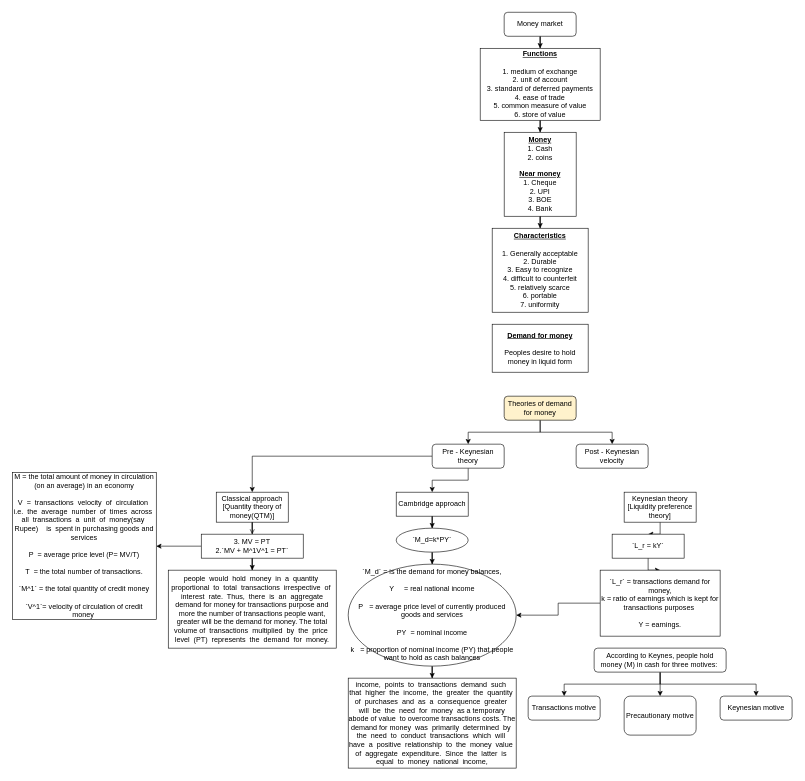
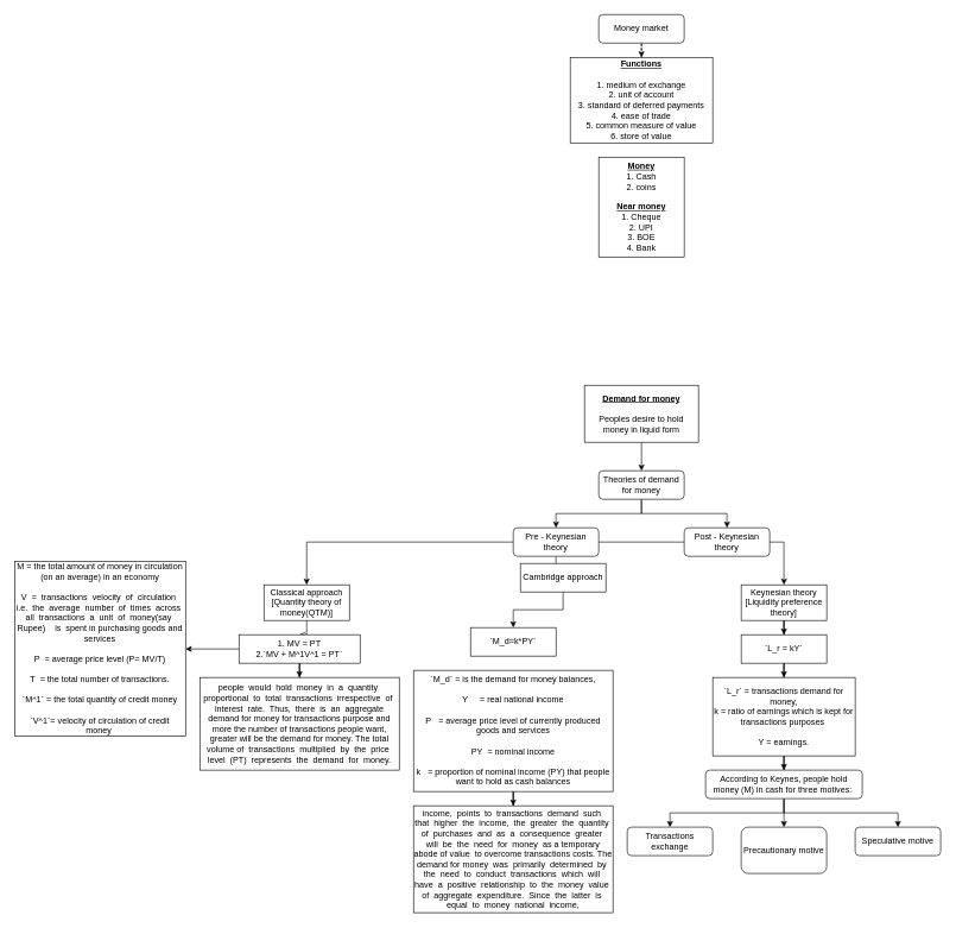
- <mxCell id="2" style="edgeStyle=orthogonalEdgeStyle;rounded=0;orthogonalLoop=1;jettySize=auto;html=1;" edge="1" parent="1" source="3" target="5"><mxGeometry relative="1" as="geometry" /></mxCell>
+ <mxCell id="2" style="edgeStyle=orthogonalEdgeStyle;rounded=0;orthogonalLoop=1;jettySize=auto;html=1;dashed=1;" edge="1" parent="1" source="3" target="5"><mxGeometry relative="1" as="geometry" /></mxCell>
- <mxCell id="4" style="edgeStyle=orthogonalEdgeStyle;rounded=0;orthogonalLoop=1;jettySize=auto;html=1;" edge="1" parent="1" source="5" target="7"><mxGeometry relative="1" as="geometry" /></mxCell>
- <mxCell id="6" style="edgeStyle=orthogonalEdgeStyle;rounded=0;orthogonalLoop=1;jettySize=auto;html=1;" edge="1" parent="1" source="7" target="8"><mxGeometry relative="1" as="geometry" /></mxCell>
- <mxCell id="8" value="&lt;div&gt;&lt;u&gt;&lt;b&gt;Characteristics&lt;/b&gt;&lt;/u&gt;&lt;/div&gt;&lt;div&gt;&lt;br&gt;&lt;/div&gt;&lt;div&gt;1. Generally acceptable&lt;/div&gt;&lt;div&gt;2. Durable&lt;/div&gt;&lt;div&gt;3. Easy to recognize&lt;/div&gt;&lt;div&gt;4. difficult to counterfeit&lt;/div&gt;&lt;div&gt;5. relatively scarce&lt;/div&gt;&lt;div&gt;6. portable&lt;/div&gt;&lt;div&gt;7. uniformity&lt;br&gt;&lt;/div&gt;" style="rounded=0;whiteSpace=wrap;html=1;" vertex="1" parent="1"><mxGeometry x="820" y="380" width="160" height="140" as="geometry" /></mxCell>
+ <mxCell id="9" style="edgeStyle=orthogonalEdgeStyle;rounded=0;orthogonalLoop=1;jettySize=auto;html=1;" edge="1" parent="1" source="10" target="13"><mxGeometry relative="1" as="geometry" /></mxCell>
- <mxCell id="13" value="Theories of demand for money" style="rounded=1;whiteSpace=wrap;html=1;fillColor=#fff2cc;" vertex="1" parent="1"><mxGeometry x="840" y="660" width="120" height="40" as="geometry" /></mxCell>
+ <mxCell id="13" value="Theories of demand for money" style="rounded=1;whiteSpace=wrap;html=1;" vertex="1" parent="1"><mxGeometry x="840" y="660" width="120" height="40" as="geometry" /></mxCell>
+ <mxCell id="16" style="edgeStyle=orthogonalEdgeStyle;rounded=0;orthogonalLoop=1;jettySize=auto;html=1;" edge="1" parent="1" source="17" target="20"><mxGeometry relative="1" as="geometry" /></mxCell>
- <mxCell id="18" value="Post - Keynesian velocity" style="rounded=1;whiteSpace=wrap;html=1;" vertex="1" parent="1"><mxGeometry x="960" y="740" width="120" height="40" as="geometry" /></mxCell>
+ <mxCell id="18" value="Post - Keynesian theory" style="rounded=1;whiteSpace=wrap;html=1;" vertex="1" parent="1"><mxGeometry x="960" y="740" width="120" height="40" as="geometry" /></mxCell>
- <mxCell id="24" value="Cambridge approach" style="rounded=0;whiteSpace=wrap;html=1;" vertex="1" parent="1"><mxGeometry x="660" y="820" width="120" height="40" as="geometry" /></mxCell>
+ <mxCell id="24" value="Cambridge approach" style="rounded=0;whiteSpace=wrap;html=1;" vertex="1" parent="1"><mxGeometry x="730" y="790" width="120" height="40" as="geometry" /></mxCell>
- <mxCell id="22" value="&lt;div&gt;Classical approach&lt;/div&gt;[Quantity theory of money(QTM)]" style="rounded=0;whiteSpace=wrap;html=1;" vertex="1" parent="1"><mxGeometry x="360" y="820" width="120" height="50" as="geometry" /></mxCell>
+ <mxCell id="22" value="&lt;div&gt;Classical approach&lt;/div&gt;[Quantity theory of money(QTM)]" style="rounded=0;whiteSpace=wrap;html=1;" vertex="1" parent="1"><mxGeometry x="370" y="820" width="120" height="50" as="geometry" /></mxCell>
- <mxCell id="31" value="&lt;div&gt;`M_d=k*PY`&lt;/div&gt;" style="ellipse;whiteSpace=wrap;html=1;" vertex="1" parent="1"><mxGeometry x="660" y="880" width="120" height="40" as="geometry" /></mxCell>
+ <mxCell id="31" value="&lt;div&gt;`M_d=k*PY`&lt;/div&gt;" style="rounded=0;whiteSpace=wrap;html=1;" vertex="1" parent="1"><mxGeometry x="660" y="880" width="120" height="40" as="geometry" /></mxCell>
- <mxCell id="27" value="&lt;div&gt;3. MV = PT&lt;/div&gt;&lt;div&gt;2.`MV + M^1V^1 = PT`&lt;br&gt;&lt;/div&gt;" style="rounded=0;whiteSpace=wrap;html=1;" vertex="1" parent="1"><mxGeometry x="335" y="890" width="170" height="40" as="geometry" /></mxCell>
+ <mxCell id="27" value="&lt;div&gt;1. MV = PT&lt;/div&gt;&lt;div&gt;2.`MV + M^1V^1 = PT`&lt;br&gt;&lt;/div&gt;" style="rounded=0;whiteSpace=wrap;html=1;" vertex="1" parent="1"><mxGeometry x="335" y="890" width="170" height="40" as="geometry" /></mxCell>
- <mxCell id="36" value="&lt;div&gt;`L_r = kY`&lt;/div&gt;" style="rounded=0;whiteSpace=wrap;html=1;" vertex="1" parent="1"><mxGeometry x="1020" y="890" width="120" height="40" as="geometry" /></mxCell>
+ <mxCell id="36" value="&lt;div&gt;`L_r = kY`&lt;/div&gt;" style="rounded=0;whiteSpace=wrap;html=1;" vertex="1" parent="1"><mxGeometry x="1040" y="890" width="120" height="40" as="geometry" /></mxCell>
- <mxCell id="30" style="edgeStyle=orthogonalEdgeStyle;rounded=0;orthogonalLoop=1;jettySize=auto;html=1;" edge="1" parent="1" source="31" target="33"><mxGeometry relative="1" as="geometry" /></mxCell>
- <mxCell id="37" style="edgeStyle=orthogonalEdgeStyle;rounded=0;orthogonalLoop=1;jettySize=auto;html=1;" edge="1" parent="1" source="38" target="33"><mxGeometry relative="1" as="geometry" /></mxCell>
+ <mxCell id="37" style="edgeStyle=orthogonalEdgeStyle;rounded=0;orthogonalLoop=1;jettySize=auto;html=1;entryX=0.5;entryY=0;entryDx=0;entryDy=0;" edge="1" parent="1" source="38" target="42"><mxGeometry relative="1" as="geometry" /></mxCell>
- <mxCell id="33" value="&lt;div&gt;`M_d` = is the demand for money balances,&lt;/div&gt;&lt;div&gt;&lt;br&gt;&lt;/div&gt;&lt;div&gt;Y&amp;nbsp;&amp;nbsp;&amp;nbsp;&amp;nbsp; = real national income&lt;/div&gt;&lt;div&gt;&lt;br&gt;&lt;/div&gt;&lt;div&gt;P&amp;nbsp;&amp;nbsp; = average price level of currently produced goods and services&lt;/div&gt;&lt;div&gt;&lt;br&gt;&lt;/div&gt;&lt;div&gt;PY&amp;nbsp; = nominal income&lt;/div&gt;&lt;div&gt;&lt;br&gt;&lt;/div&gt;&lt;div&gt;k&amp;nbsp;&amp;nbsp; = proportion of nominal income (PY) that people want to hold as cash balances&lt;/div&gt;" style="ellipse;whiteSpace=wrap;html=1;" vertex="1" parent="1"><mxGeometry x="580" y="940" width="280" height="170" as="geometry" /></mxCell>
+ <mxCell id="33" value="&lt;div&gt;`M_d` = is the demand for money balances,&lt;/div&gt;&lt;div&gt;&lt;br&gt;&lt;/div&gt;&lt;div&gt;Y&amp;nbsp;&amp;nbsp;&amp;nbsp;&amp;nbsp; = real national income&lt;/div&gt;&lt;div&gt;&lt;br&gt;&lt;/div&gt;&lt;div&gt;P&amp;nbsp;&amp;nbsp; = average price level of currently produced goods and services&lt;/div&gt;&lt;div&gt;&lt;br&gt;&lt;/div&gt;&lt;div&gt;PY&amp;nbsp; = nominal income&lt;/div&gt;&lt;div&gt;&lt;br&gt;&lt;/div&gt;&lt;div&gt;k&amp;nbsp;&amp;nbsp; = proportion of nominal income (PY) that people want to hold as cash balances&lt;/div&gt;" style="rounded=0;whiteSpace=wrap;html=1;" vertex="1" parent="1"><mxGeometry x="580" y="940" width="280" height="170" as="geometry" /></mxCell>
- <mxCell id="44" value="Transactions motive" style="rounded=1;whiteSpace=wrap;html=1;" vertex="1" parent="1"><mxGeometry x="880" y="1160" width="120" height="40" as="geometry" /></mxCell>
+ <mxCell id="44" value="Transactions exchange" style="rounded=1;whiteSpace=wrap;html=1;" vertex="1" parent="1"><mxGeometry x="880" y="1160" width="120" height="40" as="geometry" /></mxCell>
- <mxCell id="43" value="Keynesian motive" style="rounded=1;whiteSpace=wrap;html=1;" vertex="1" parent="1"><mxGeometry x="1200" y="1160" width="120" height="40" as="geometry" /></mxCell>
+ <mxCell id="43" value="Speculative motive" style="rounded=1;whiteSpace=wrap;html=1;" vertex="1" parent="1"><mxGeometry x="1200" y="1160" width="120" height="40" as="geometry" /></mxCell>
